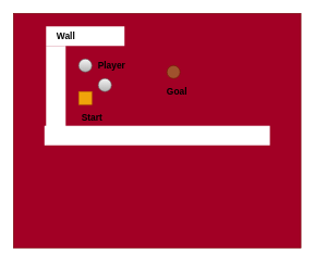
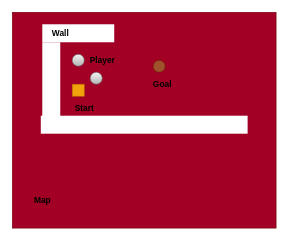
+ <mxCell id="10" value="&lt;font style=&quot;font-size: 14px;&quot;&gt;Map&lt;/font&gt;" style="text;strokeColor=none;fillColor=none;html=1;fontSize=24;fontStyle=1;verticalAlign=middle;align=center;" parent="3" vertex="1"><mxGeometry y="290" width="100" height="40" as="geometry" /></mxCell>
